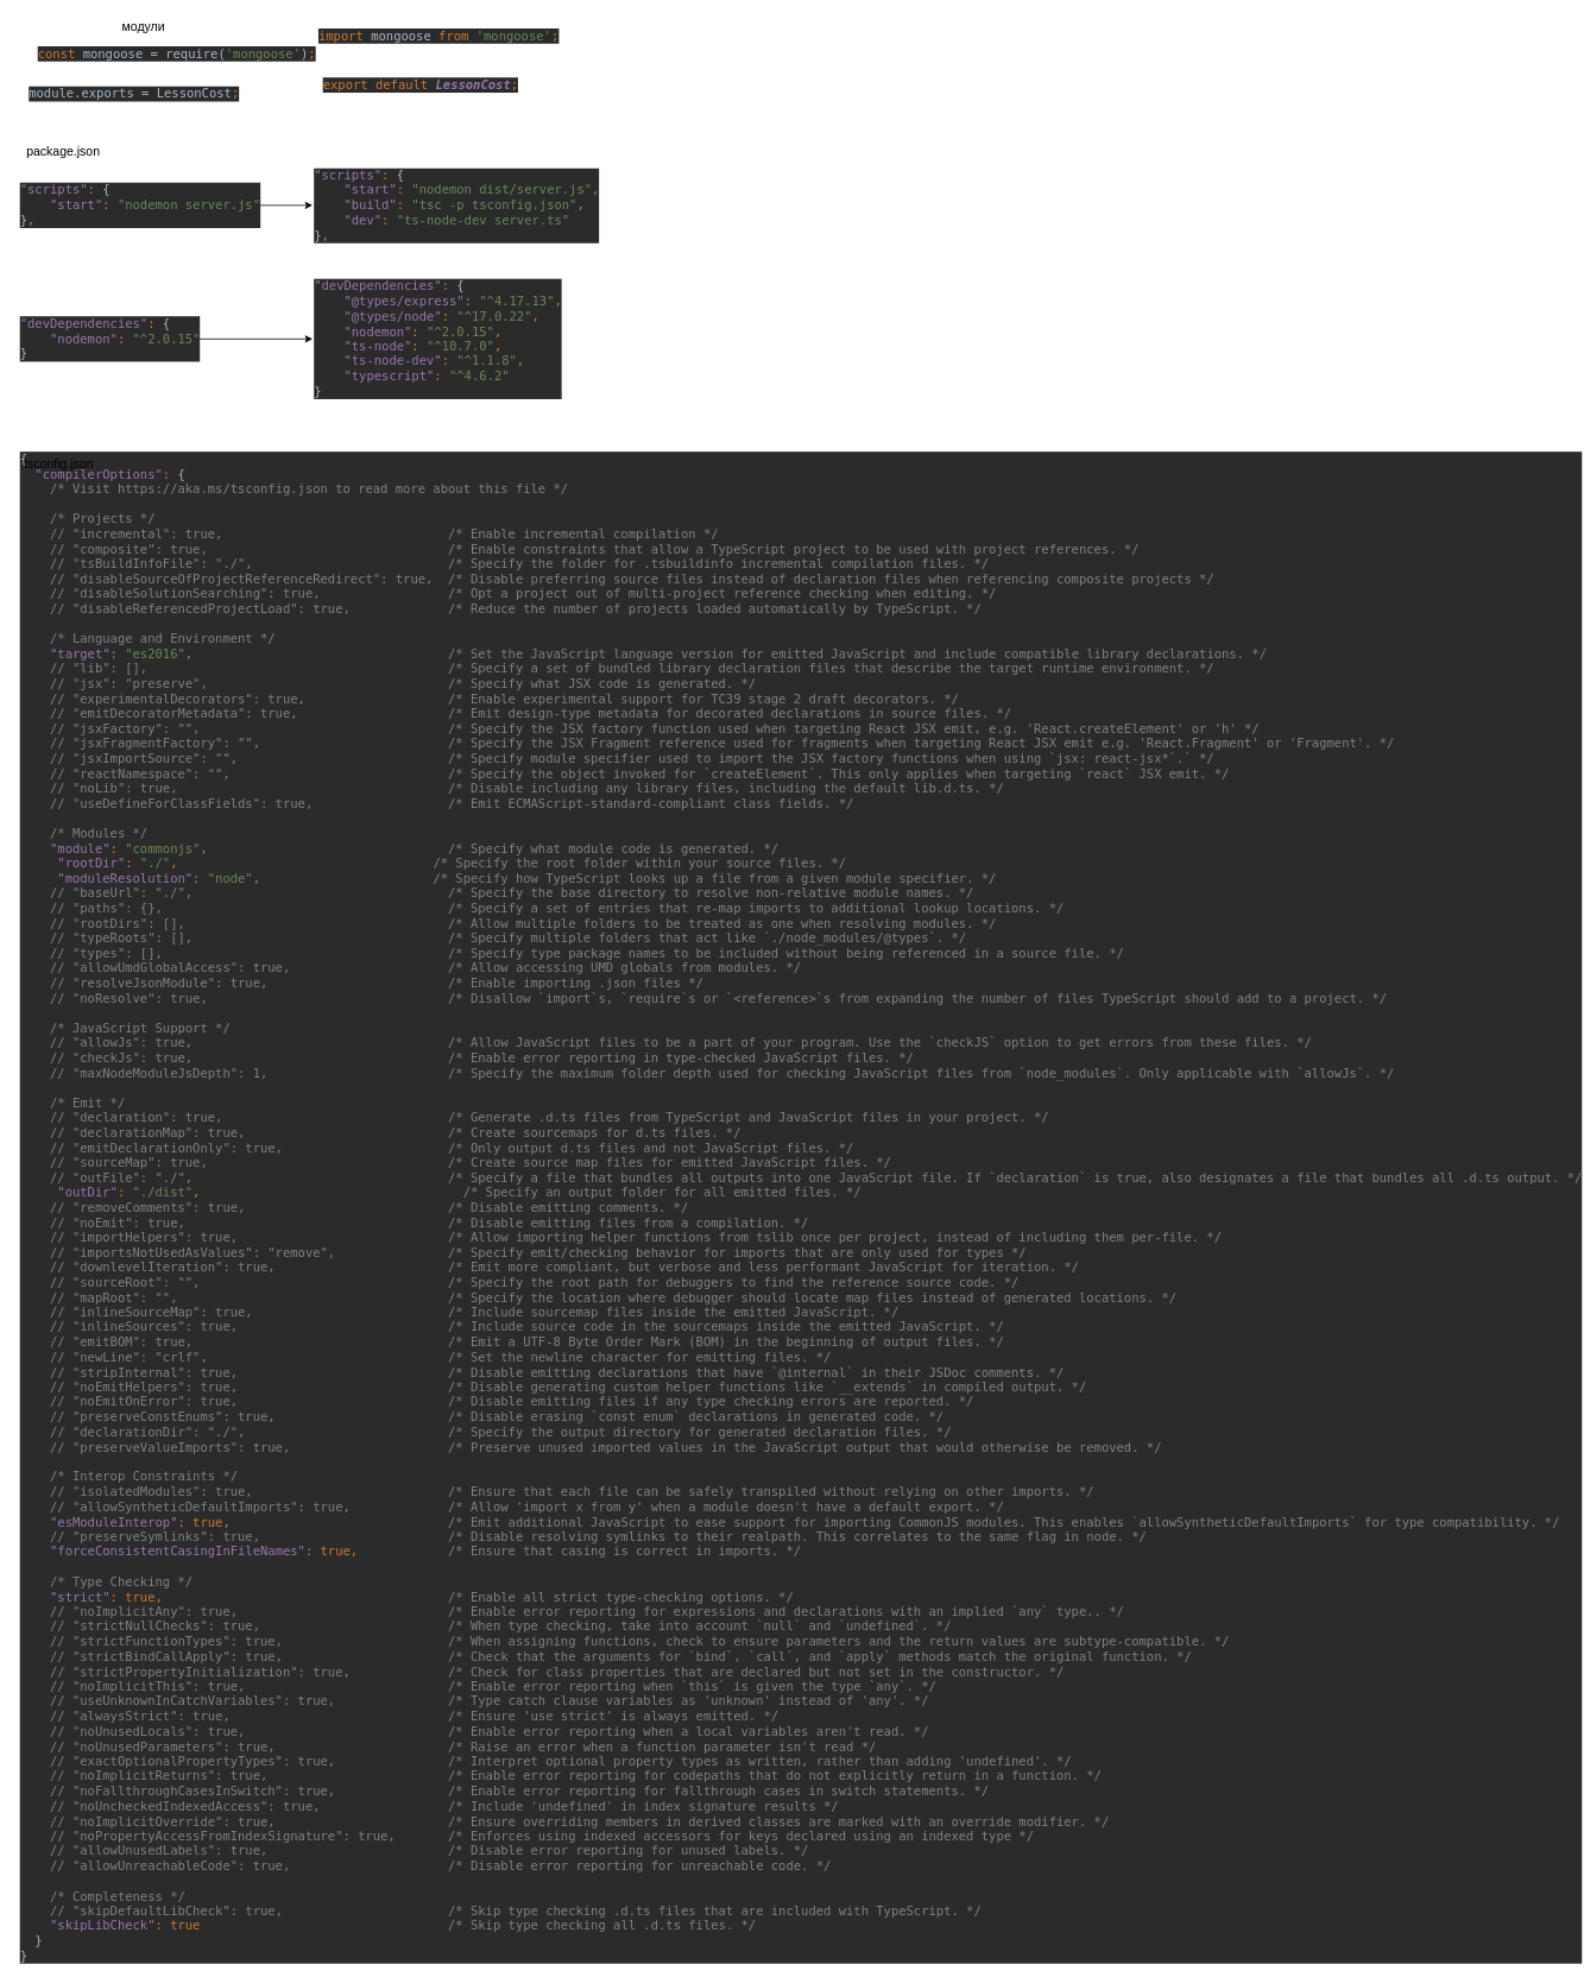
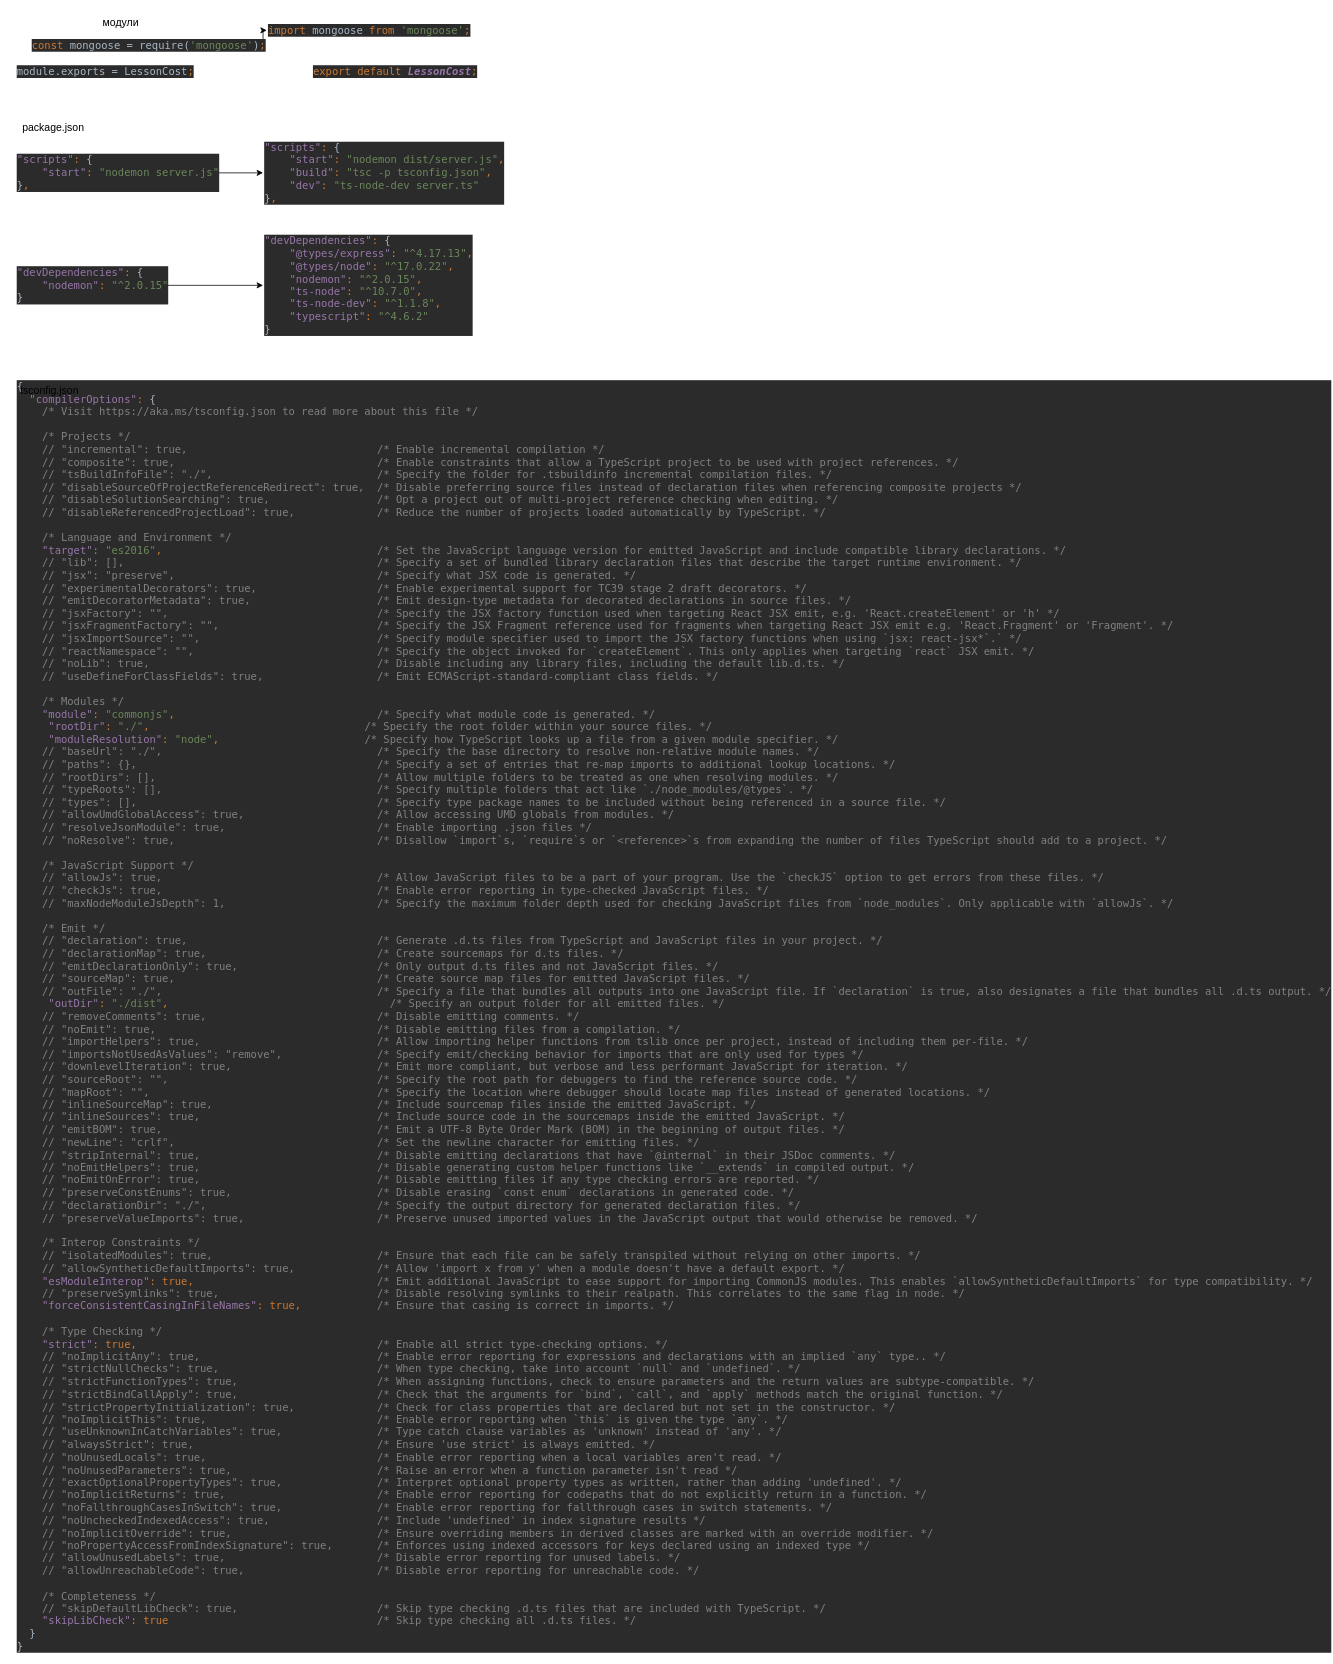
+ <mxCell id="2" value="" style="edgeStyle=orthogonalEdgeStyle;rounded=0;orthogonalLoop=1;jettySize=auto;html=1;fontSize=14;" edge="1" parent="1" source="3" target="4"><mxGeometry relative="1" as="geometry" /></mxCell>
- <mxCell id="6" value="&lt;pre style=&quot;background-color: #2b2b2b ; color: #a9b7c6 ; font-family: &amp;quot;jetbrains mono&amp;quot; , monospace ; font-size: 9 8pt&quot;&gt;&lt;span style=&quot;color: #cc7832&quot;&gt;export default &lt;/span&gt;&lt;span style=&quot;color: #9876aa ; font-weight: bold ; font-style: italic&quot;&gt;LessonCost&lt;/span&gt;&lt;span style=&quot;color: #cc7832&quot;&gt;;&lt;/span&gt;&lt;/pre&gt;" style="text;whiteSpace=wrap;html=1;fontSize=14;verticalAlign=middle;" vertex="1" parent="1"><mxGeometry x="360" y="80" width="260" height="30" as="geometry" /></mxCell>
+ <mxCell id="6" value="&lt;pre style=&quot;background-color: #2b2b2b ; color: #a9b7c6 ; font-family: &amp;quot;jetbrains mono&amp;quot; , monospace ; font-size: 9 8pt&quot;&gt;&lt;span style=&quot;color: #cc7832&quot;&gt;export default &lt;/span&gt;&lt;span style=&quot;color: #9876aa ; font-weight: bold ; font-style: italic&quot;&gt;LessonCost&lt;/span&gt;&lt;span style=&quot;color: #cc7832&quot;&gt;;&lt;/span&gt;&lt;/pre&gt;" style="text;whiteSpace=wrap;html=1;fontSize=14;verticalAlign=middle;" vertex="1" parent="1"><mxGeometry x="415" y="80" width="260" height="30" as="geometry" /></mxCell>
- <mxCell id="5" value="&lt;pre style=&quot;background-color: #2b2b2b ; color: #a9b7c6 ; font-family: &amp;quot;jetbrains mono&amp;quot; , monospace ; font-size: 9 8pt&quot;&gt;module.exports = LessonCost&lt;span style=&quot;color: #cc7832&quot;&gt;;&lt;/span&gt;&lt;/pre&gt;" style="text;whiteSpace=wrap;html=1;fontSize=14;verticalAlign=middle;" vertex="1" parent="1"><mxGeometry x="30" y="90" width="240" height="30" as="geometry" /></mxCell>
+ <mxCell id="5" value="&lt;pre style=&quot;background-color: #2b2b2b ; color: #a9b7c6 ; font-family: &amp;quot;jetbrains mono&amp;quot; , monospace ; font-size: 9 8pt&quot;&gt;module.exports = LessonCost&lt;span style=&quot;color: #cc7832&quot;&gt;;&lt;/span&gt;&lt;/pre&gt;" style="text;whiteSpace=wrap;html=1;fontSize=14;verticalAlign=middle;" vertex="1" parent="1"><mxGeometry x="20" y="80" width="240" height="30" as="geometry" /></mxCell>
